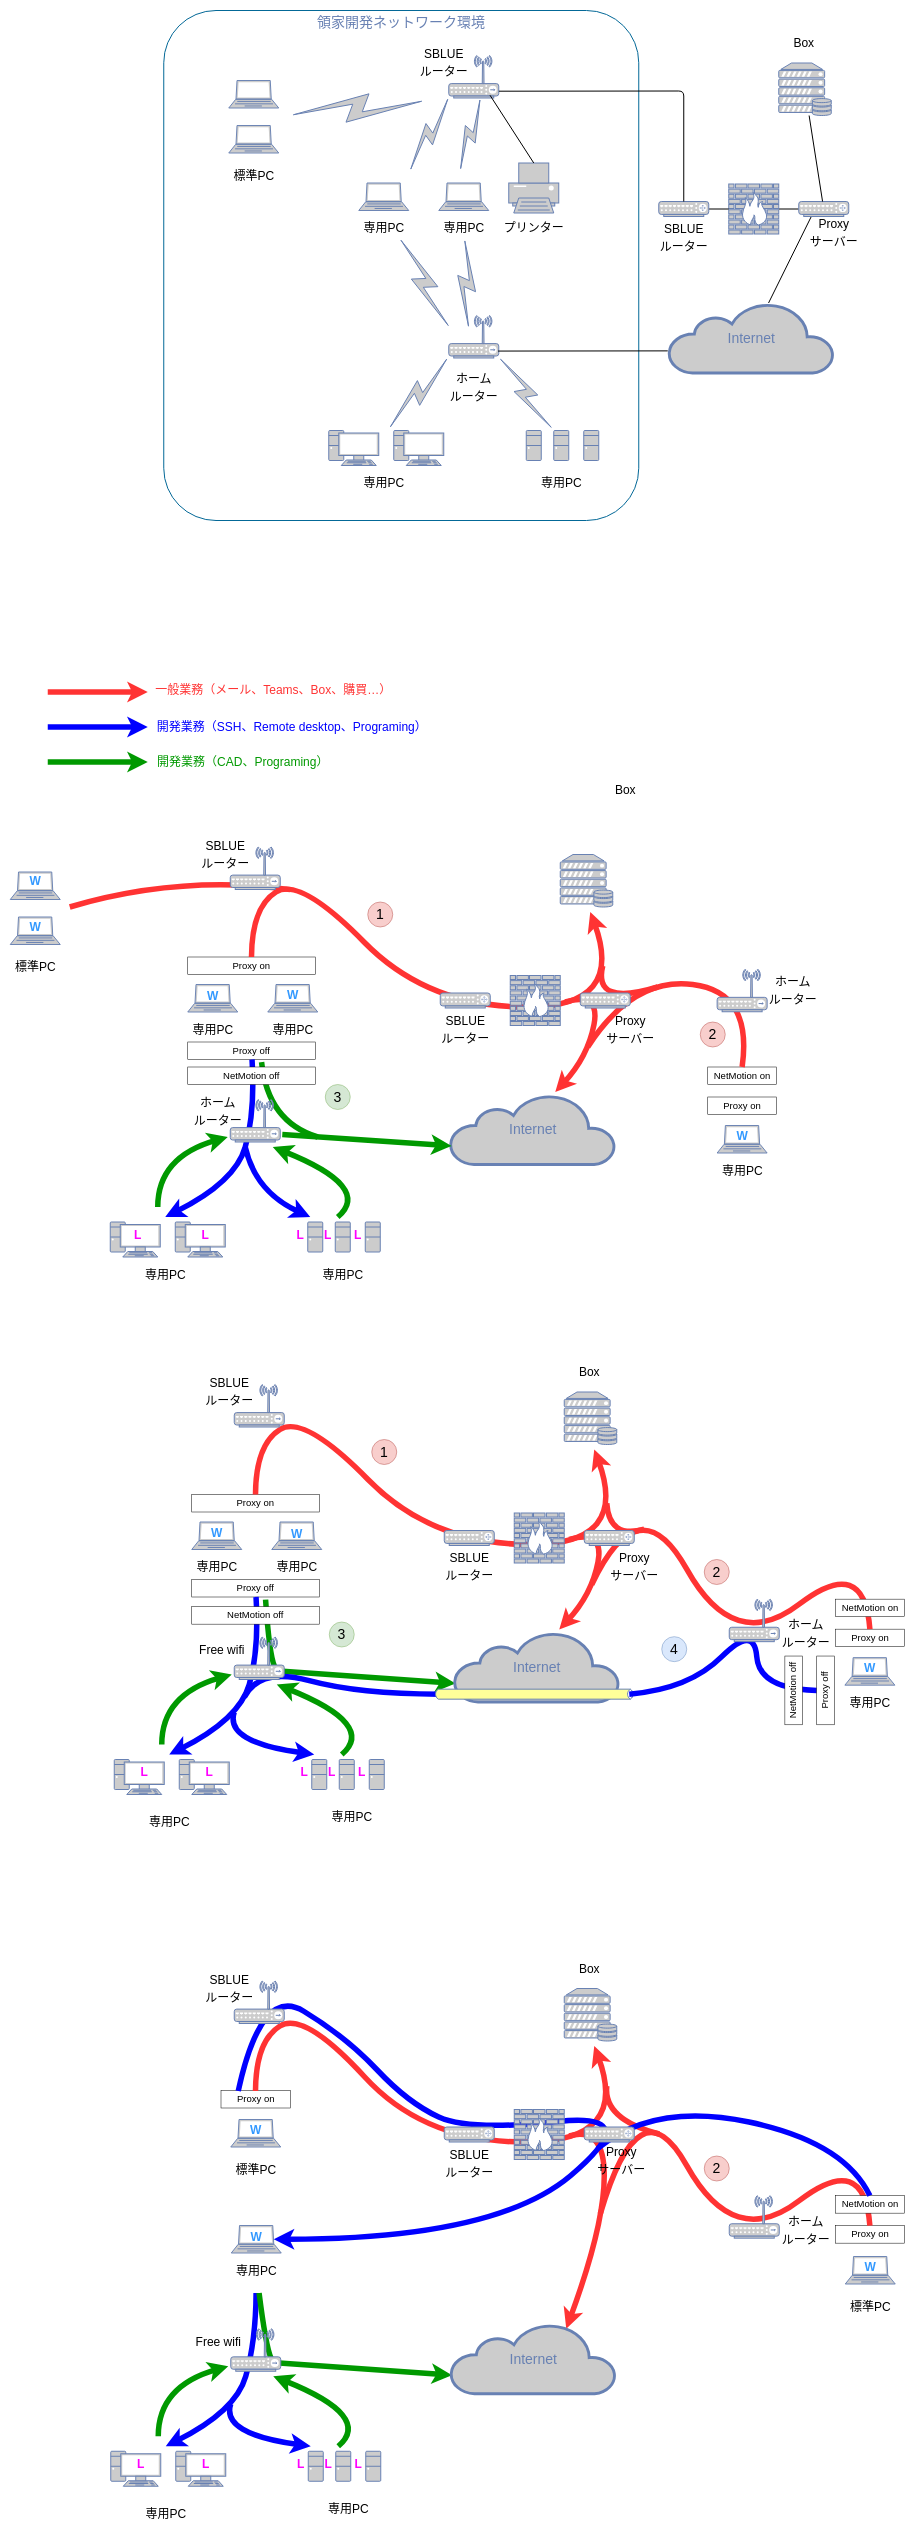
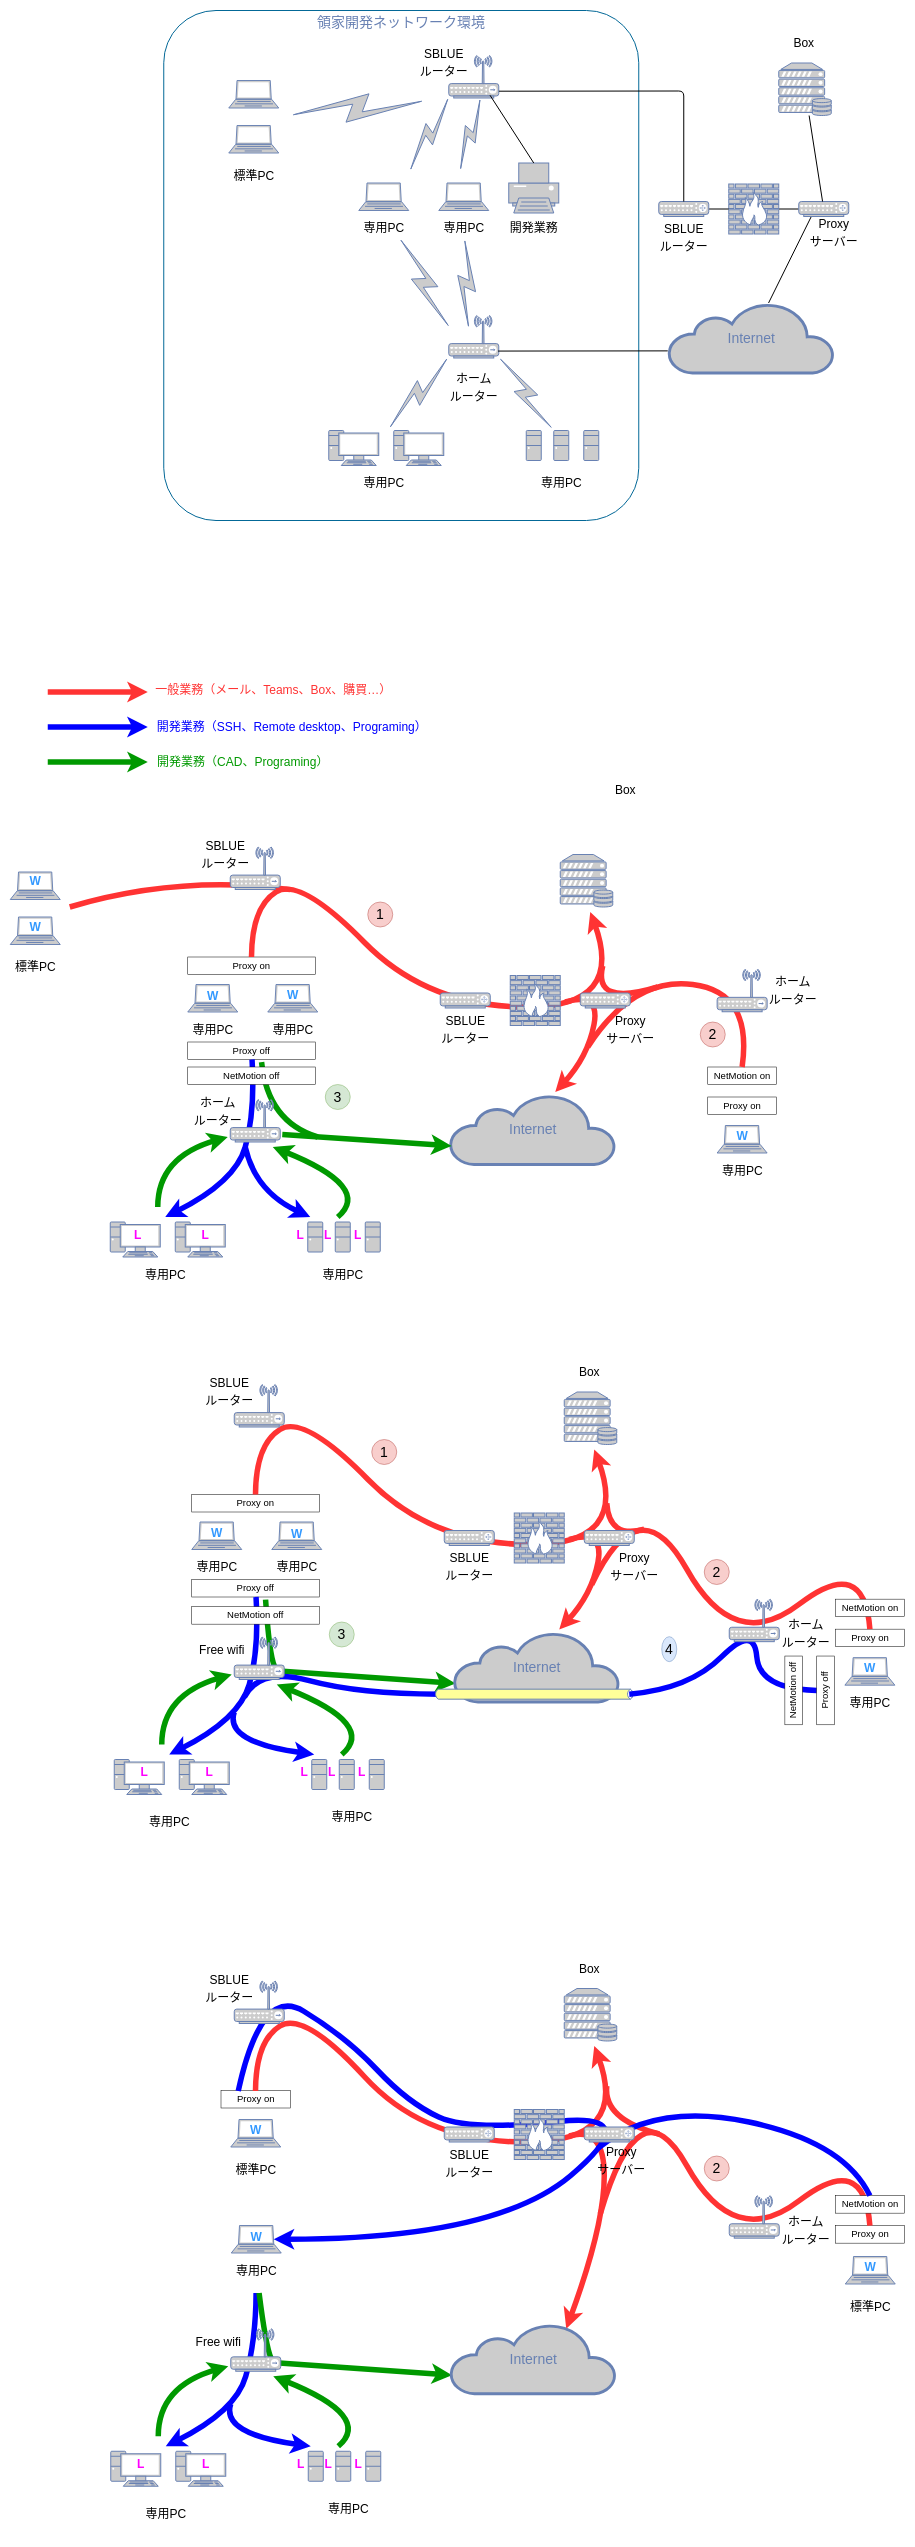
- <mxCell id="19" value="&lt;p style=&quot;line-height: 100%;&quot;&gt;プリンター&lt;/p&gt;" style="text;html=1;align=center;verticalAlign=middle;resizable=0;points=[];autosize=1;strokeColor=none;fillColor=none;fontSize=24;" parent="1" vertex="1"><mxGeometry x="997" y="410" width="140" height="90" as="geometry" /></mxCell>
+ <mxCell id="19" value="&lt;p style=&quot;line-height: 100%;&quot;&gt;開発業務&lt;/p&gt;" style="text;html=1;align=center;verticalAlign=middle;resizable=0;points=[];autosize=1;strokeColor=none;fillColor=none;fontSize=24;" parent="1" vertex="1"><mxGeometry x="997" y="410" width="140" height="90" as="geometry" /></mxCell>
- <mxCell id="157" value="&lt;font style=&quot;font-size: 28px;&quot;&gt;4&lt;/font&gt;" style="ellipse;whiteSpace=wrap;html=1;aspect=fixed;fillColor=#dae8fc;strokeColor=#6c8ebf;" parent="113" vertex="1"><mxGeometry x="1095" y="564.32" width="50" height="50" as="geometry" /></mxCell>
+ <mxCell id="157" value="&lt;font style=&quot;font-size: 28px;&quot;&gt;4&lt;/font&gt;" style="ellipse;whiteSpace=wrap;html=1;aspect=fixed;fillColor=#dae8fc;strokeColor=#6c8ebf;" parent="113" vertex="1"><mxGeometry x="1095" y="564.32" width="30" height="50" as="geometry" /></mxCell>
